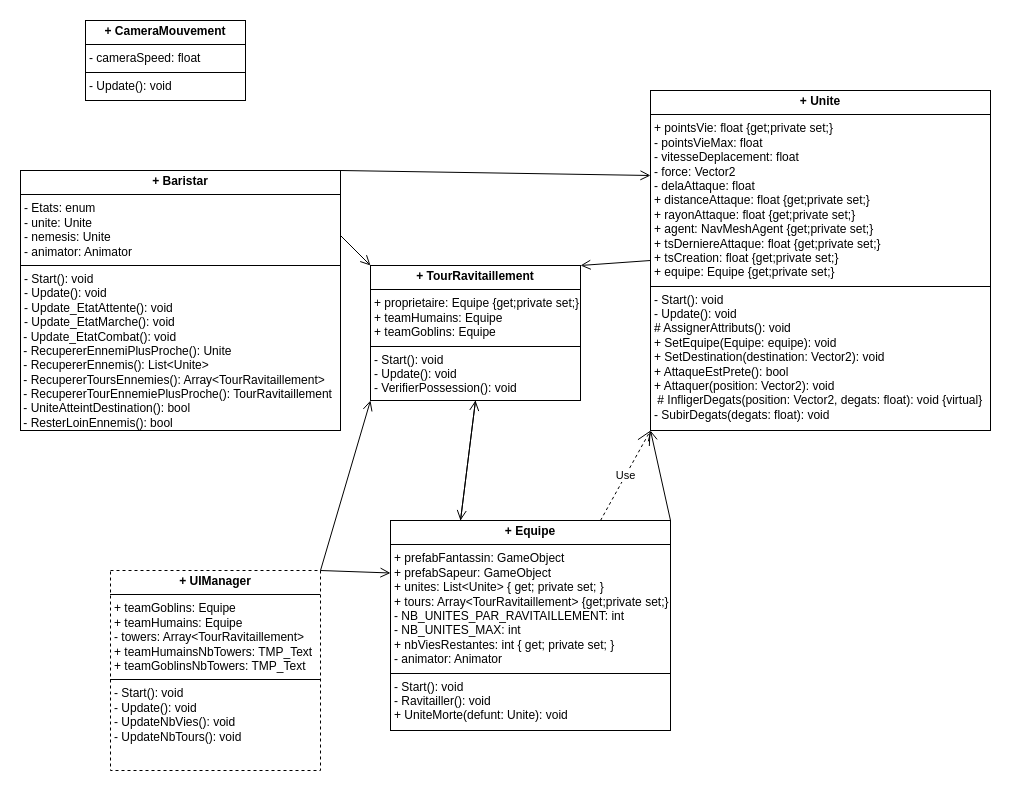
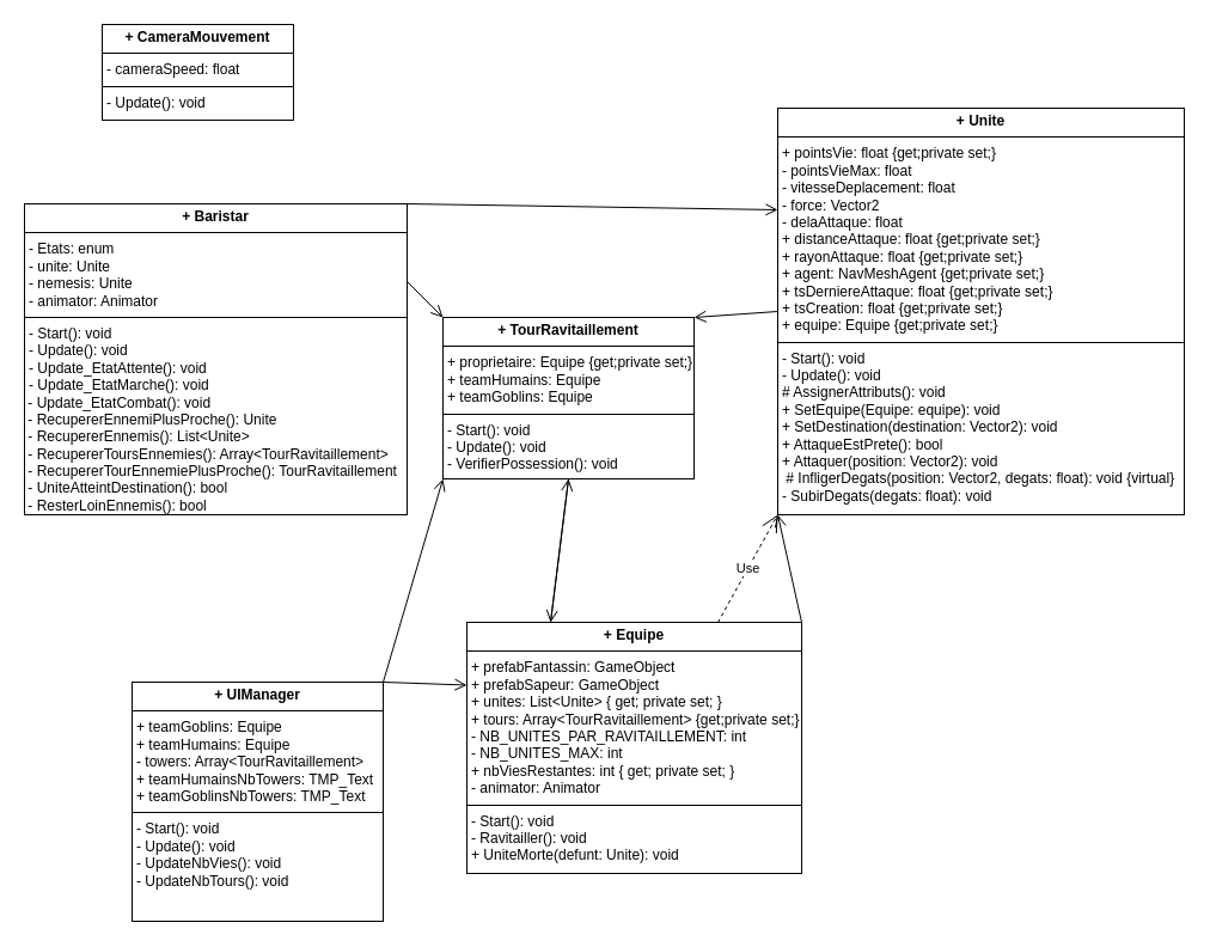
- <mxCell id="6" value="&lt;p style=&quot;margin:0px;margin-top:4px;text-align:center;&quot;&gt;&lt;b&gt;+ UIManager&lt;/b&gt;&lt;/p&gt;&lt;hr size=&quot;1&quot; style=&quot;border-style:solid;&quot;&gt;&lt;p style=&quot;margin:0px;margin-left:4px;&quot;&gt;+ teamGoblins: Equipe&lt;/p&gt;&lt;p style=&quot;margin:0px;margin-left:4px;&quot;&gt;+ teamHumains: Equipe&lt;/p&gt;&lt;p style=&quot;margin:0px;margin-left:4px;&quot;&gt;- towers: Array&amp;lt;TourRavitaillement&amp;gt;&lt;/p&gt;&lt;p style=&quot;margin:0px;margin-left:4px;&quot;&gt;+ teamHumainsNbTowers: TMP_Text&lt;/p&gt;&lt;p style=&quot;margin:0px;margin-left:4px;&quot;&gt;+ teamGoblinsNbTowers: TMP_Text&lt;/p&gt;&lt;hr size=&quot;1&quot; style=&quot;border-style:solid;&quot;&gt;&lt;p style=&quot;margin:0px;margin-left:4px;&quot;&gt;- Start(): void&lt;/p&gt;&lt;p style=&quot;margin:0px;margin-left:4px;&quot;&gt;- Update(): void&lt;/p&gt;&lt;p style=&quot;margin:0px;margin-left:4px;&quot;&gt;- UpdateNbVies(): void&lt;/p&gt;&lt;p style=&quot;margin:0px;margin-left:4px;&quot;&gt;- UpdateNbTours(): void&lt;/p&gt;" style="verticalAlign=top;align=left;overflow=fill;html=1;whiteSpace=wrap;dashed=1;" parent="1" vertex="1"><mxGeometry x="110" y="570" width="210" height="200" as="geometry" /></mxCell>
+ <mxCell id="6" value="&lt;p style=&quot;margin:0px;margin-top:4px;text-align:center;&quot;&gt;&lt;b&gt;+ UIManager&lt;/b&gt;&lt;/p&gt;&lt;hr size=&quot;1&quot; style=&quot;border-style:solid;&quot;&gt;&lt;p style=&quot;margin:0px;margin-left:4px;&quot;&gt;+ teamGoblins: Equipe&lt;/p&gt;&lt;p style=&quot;margin:0px;margin-left:4px;&quot;&gt;+ teamHumains: Equipe&lt;/p&gt;&lt;p style=&quot;margin:0px;margin-left:4px;&quot;&gt;- towers: Array&amp;lt;TourRavitaillement&amp;gt;&lt;/p&gt;&lt;p style=&quot;margin:0px;margin-left:4px;&quot;&gt;+ teamHumainsNbTowers: TMP_Text&lt;/p&gt;&lt;p style=&quot;margin:0px;margin-left:4px;&quot;&gt;+ teamGoblinsNbTowers: TMP_Text&lt;/p&gt;&lt;hr size=&quot;1&quot; style=&quot;border-style:solid;&quot;&gt;&lt;p style=&quot;margin:0px;margin-left:4px;&quot;&gt;- Start(): void&lt;/p&gt;&lt;p style=&quot;margin:0px;margin-left:4px;&quot;&gt;- Update(): void&lt;/p&gt;&lt;p style=&quot;margin:0px;margin-left:4px;&quot;&gt;- UpdateNbVies(): void&lt;/p&gt;&lt;p style=&quot;margin:0px;margin-left:4px;&quot;&gt;- UpdateNbTours(): void&lt;/p&gt;" style="verticalAlign=top;align=left;overflow=fill;html=1;whiteSpace=wrap;" parent="1" vertex="1"><mxGeometry x="110" y="570" width="210" height="200" as="geometry" /></mxCell>
